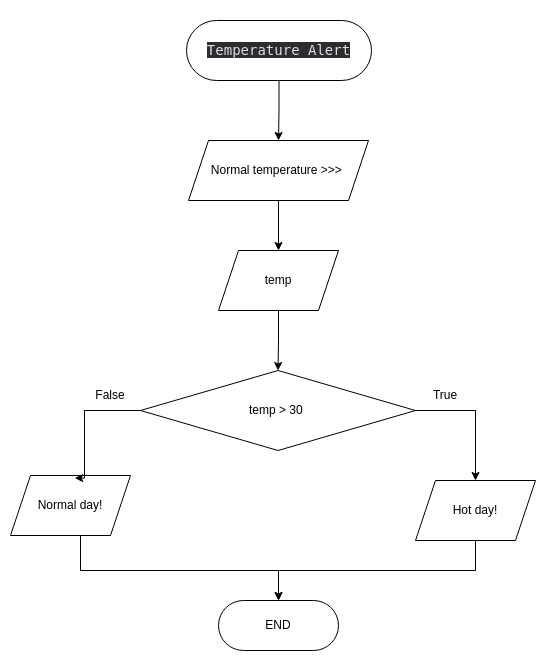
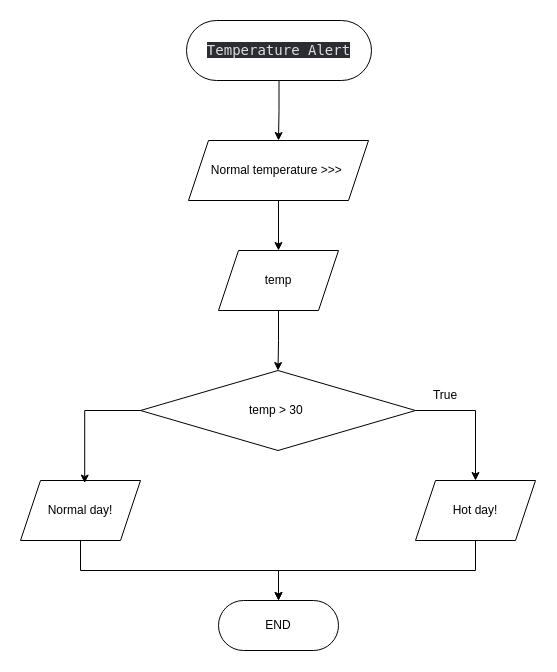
- <mxCell id="16" value="False" style="text;html=1;align=center;verticalAlign=middle;whiteSpace=wrap;rounded=0;" vertex="1" parent="1"><mxGeometry x="80" y="380" width="60" height="30" as="geometry" /></mxCell>
- <mxCell id="14" value="Normal day!" style="shape=parallelogram;perimeter=parallelogramPerimeter;whiteSpace=wrap;html=1;fixedSize=1;" vertex="1" parent="1"><mxGeometry x="10" y="475" width="120" height="60" as="geometry" /></mxCell>
+ <mxCell id="14" value="Normal day!" style="shape=parallelogram;perimeter=parallelogramPerimeter;whiteSpace=wrap;html=1;fixedSize=1;" vertex="1" parent="1"><mxGeometry x="20" y="480" width="120" height="60" as="geometry" /></mxCell>
